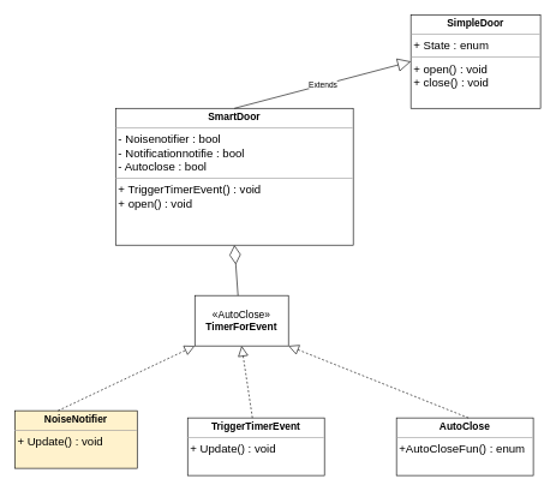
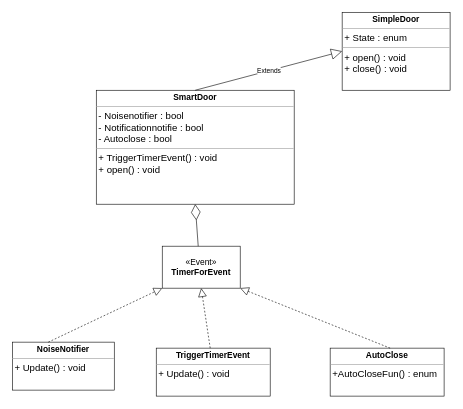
- <mxCell id="8" value="&lt;font style=&quot;font-size: 14px;&quot;&gt;«AutoClose»&lt;br&gt;&lt;b&gt;TimerForEvent&lt;/b&gt;&lt;/font&gt;" style="html=1;whiteSpace=wrap;" parent="1" vertex="1"><mxGeometry x="270" y="410" width="130" height="70" as="geometry" /></mxCell>
+ <mxCell id="8" value="&lt;font style=&quot;font-size: 14px;&quot;&gt;«Event»&lt;br&gt;&lt;b&gt;TimerForEvent&lt;/b&gt;&lt;/font&gt;" style="html=1;whiteSpace=wrap;" parent="1" vertex="1"><mxGeometry x="270" y="410" width="130" height="70" as="geometry" /></mxCell>
- <mxCell id="4" value="&lt;p style=&quot;margin:0px;margin-top:4px;text-align:center;&quot;&gt;&lt;b&gt;&lt;font style=&quot;font-size: 14px;&quot;&gt;NoiseNotifier&lt;/font&gt;&lt;/b&gt;&lt;/p&gt;&lt;hr size=&quot;1&quot;&gt;&lt;p style=&quot;margin:0px;margin-left:4px;&quot;&gt;&lt;font size=&quot;3&quot;&gt;+ Update() : void&lt;/font&gt;&lt;/p&gt;" style="verticalAlign=top;align=left;overflow=fill;fontSize=12;fontFamily=Helvetica;html=1;whiteSpace=wrap;fillColor=#fff2cc;" parent="1" vertex="1"><mxGeometry x="20" y="570" width="170" height="80" as="geometry" /></mxCell>
+ <mxCell id="4" value="&lt;p style=&quot;margin:0px;margin-top:4px;text-align:center;&quot;&gt;&lt;b&gt;&lt;font style=&quot;font-size: 14px;&quot;&gt;NoiseNotifier&lt;/font&gt;&lt;/b&gt;&lt;/p&gt;&lt;hr size=&quot;1&quot;&gt;&lt;p style=&quot;margin:0px;margin-left:4px;&quot;&gt;&lt;font size=&quot;3&quot;&gt;+ Update() : void&lt;/font&gt;&lt;/p&gt;" style="verticalAlign=top;align=left;overflow=fill;fontSize=12;fontFamily=Helvetica;html=1;whiteSpace=wrap;" parent="1" vertex="1"><mxGeometry x="20" y="570" width="170" height="80" as="geometry" /></mxCell>
